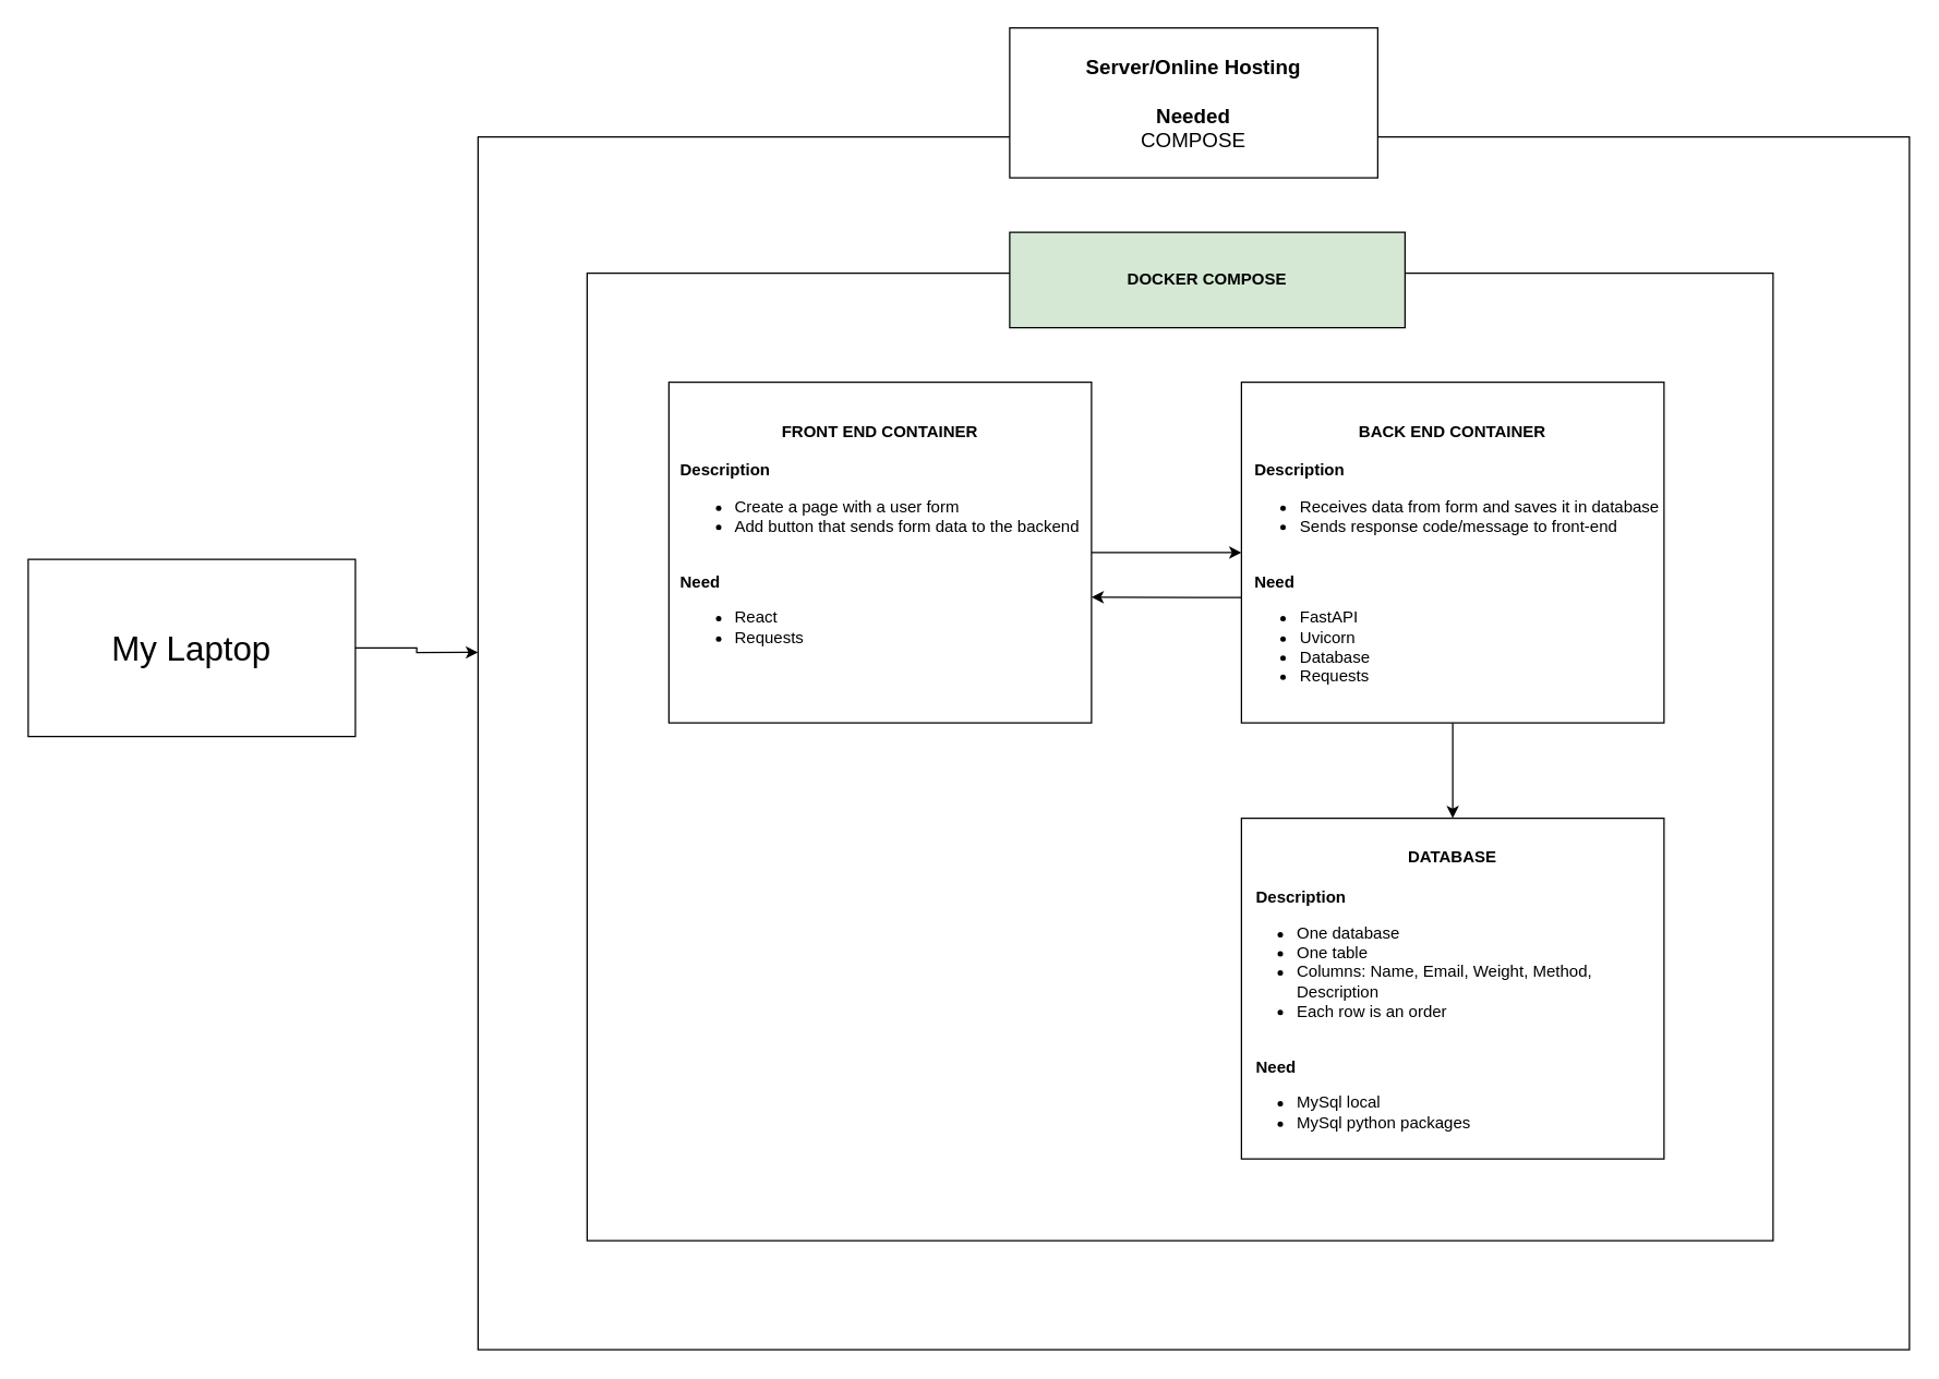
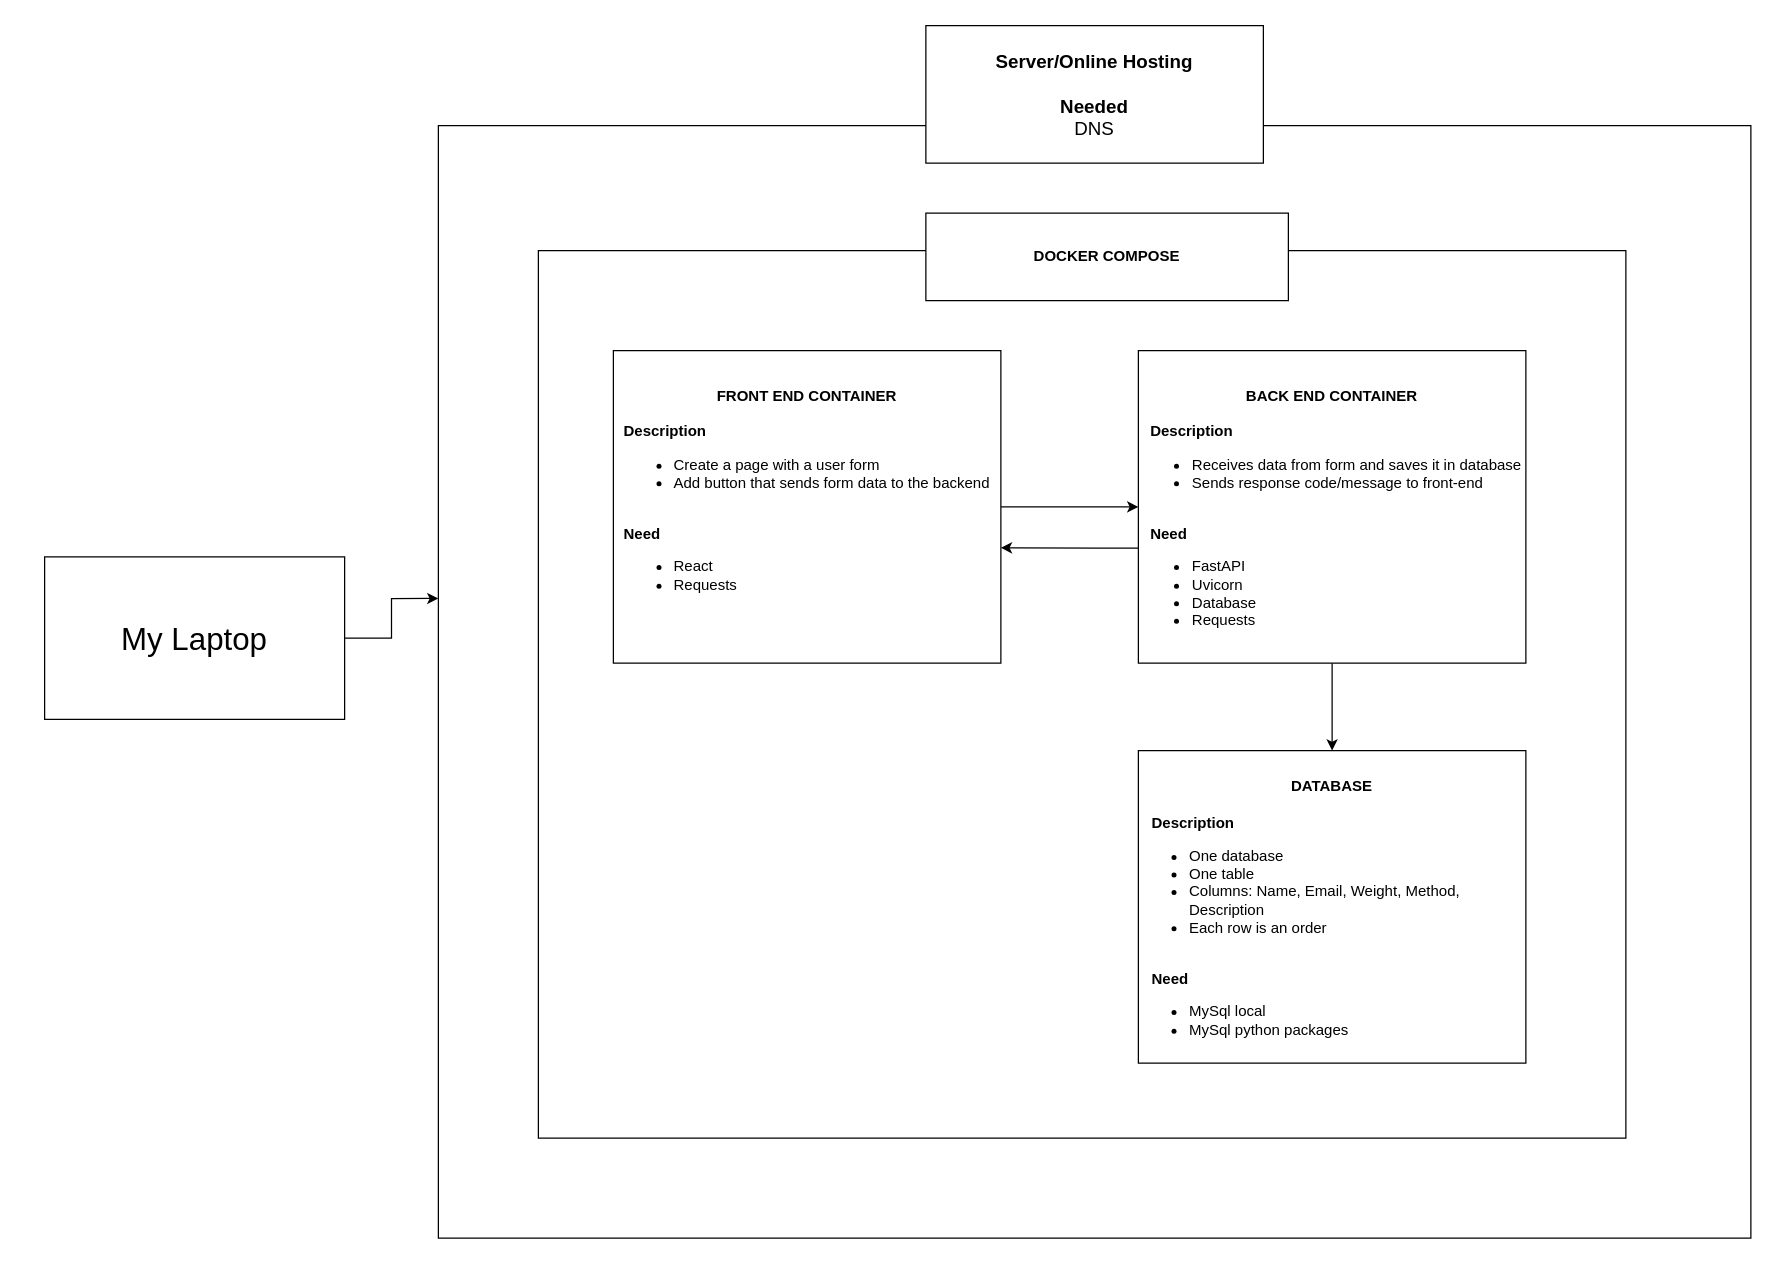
- <mxCell id="12" value="&lt;b&gt;&lt;font style=&quot;font-size: 15px;&quot;&gt;Server/Online Hosting&lt;/font&gt;&lt;/b&gt;&lt;div&gt;&lt;b&gt;&lt;font style=&quot;font-size: 15px;&quot;&gt;&lt;br&gt;&lt;/font&gt;&lt;/b&gt;&lt;/div&gt;&lt;div&gt;&lt;b&gt;&lt;font style=&quot;font-size: 15px;&quot;&gt;Needed&lt;/font&gt;&lt;/b&gt;&lt;/div&gt;&lt;div&gt;&lt;font style=&quot;font-size: 15px;&quot;&gt;COMPOSE&lt;/font&gt;&lt;/div&gt;" style="whiteSpace=wrap;html=1;" vertex="1" parent="1"><mxGeometry x="740" y="20" width="270" height="110" as="geometry" /></mxCell>
+ <mxCell id="12" value="&lt;b&gt;&lt;font style=&quot;font-size: 15px;&quot;&gt;Server/Online Hosting&lt;/font&gt;&lt;/b&gt;&lt;div&gt;&lt;b&gt;&lt;font style=&quot;font-size: 15px;&quot;&gt;&lt;br&gt;&lt;/font&gt;&lt;/b&gt;&lt;/div&gt;&lt;div&gt;&lt;b&gt;&lt;font style=&quot;font-size: 15px;&quot;&gt;Needed&lt;/font&gt;&lt;/b&gt;&lt;/div&gt;&lt;div&gt;&lt;font style=&quot;font-size: 15px;&quot;&gt;DNS&lt;/font&gt;&lt;/div&gt;" style="whiteSpace=wrap;html=1;" vertex="1" parent="1"><mxGeometry x="740" y="20" width="270" height="110" as="geometry" /></mxCell>
- <mxCell id="10" value="&lt;b style=&quot;font-size: 12px;&quot;&gt;DOCKER COMPOSE&lt;/b&gt;" style="whiteSpace=wrap;html=1;fontSize=12;fillColor=#d5e8d4;" vertex="1" parent="1"><mxGeometry x="740" width="290" height="70" as="geometry" y="170" /></mxCell>
+ <mxCell id="10" value="&lt;b style=&quot;font-size: 12px;&quot;&gt;DOCKER COMPOSE&lt;/b&gt;" style="whiteSpace=wrap;html=1;fontSize=12;" vertex="1" parent="1"><mxGeometry x="740" width="290" height="70" as="geometry" y="170" /></mxCell>
- <mxCell id="11" value="&lt;font style=&quot;font-size: 25px;&quot;&gt;My Laptop&lt;/font&gt;" style="whiteSpace=wrap;html=1;" vertex="1" parent="1"><mxGeometry x="20" y="410" width="240" height="130" as="geometry" /></mxCell>
+ <mxCell id="11" value="&lt;font style=&quot;font-size: 25px;&quot;&gt;My Laptop&lt;/font&gt;" style="whiteSpace=wrap;html=1;" vertex="1" parent="1"><mxGeometry x="35" y="445" width="240" height="130" as="geometry" /></mxCell>
